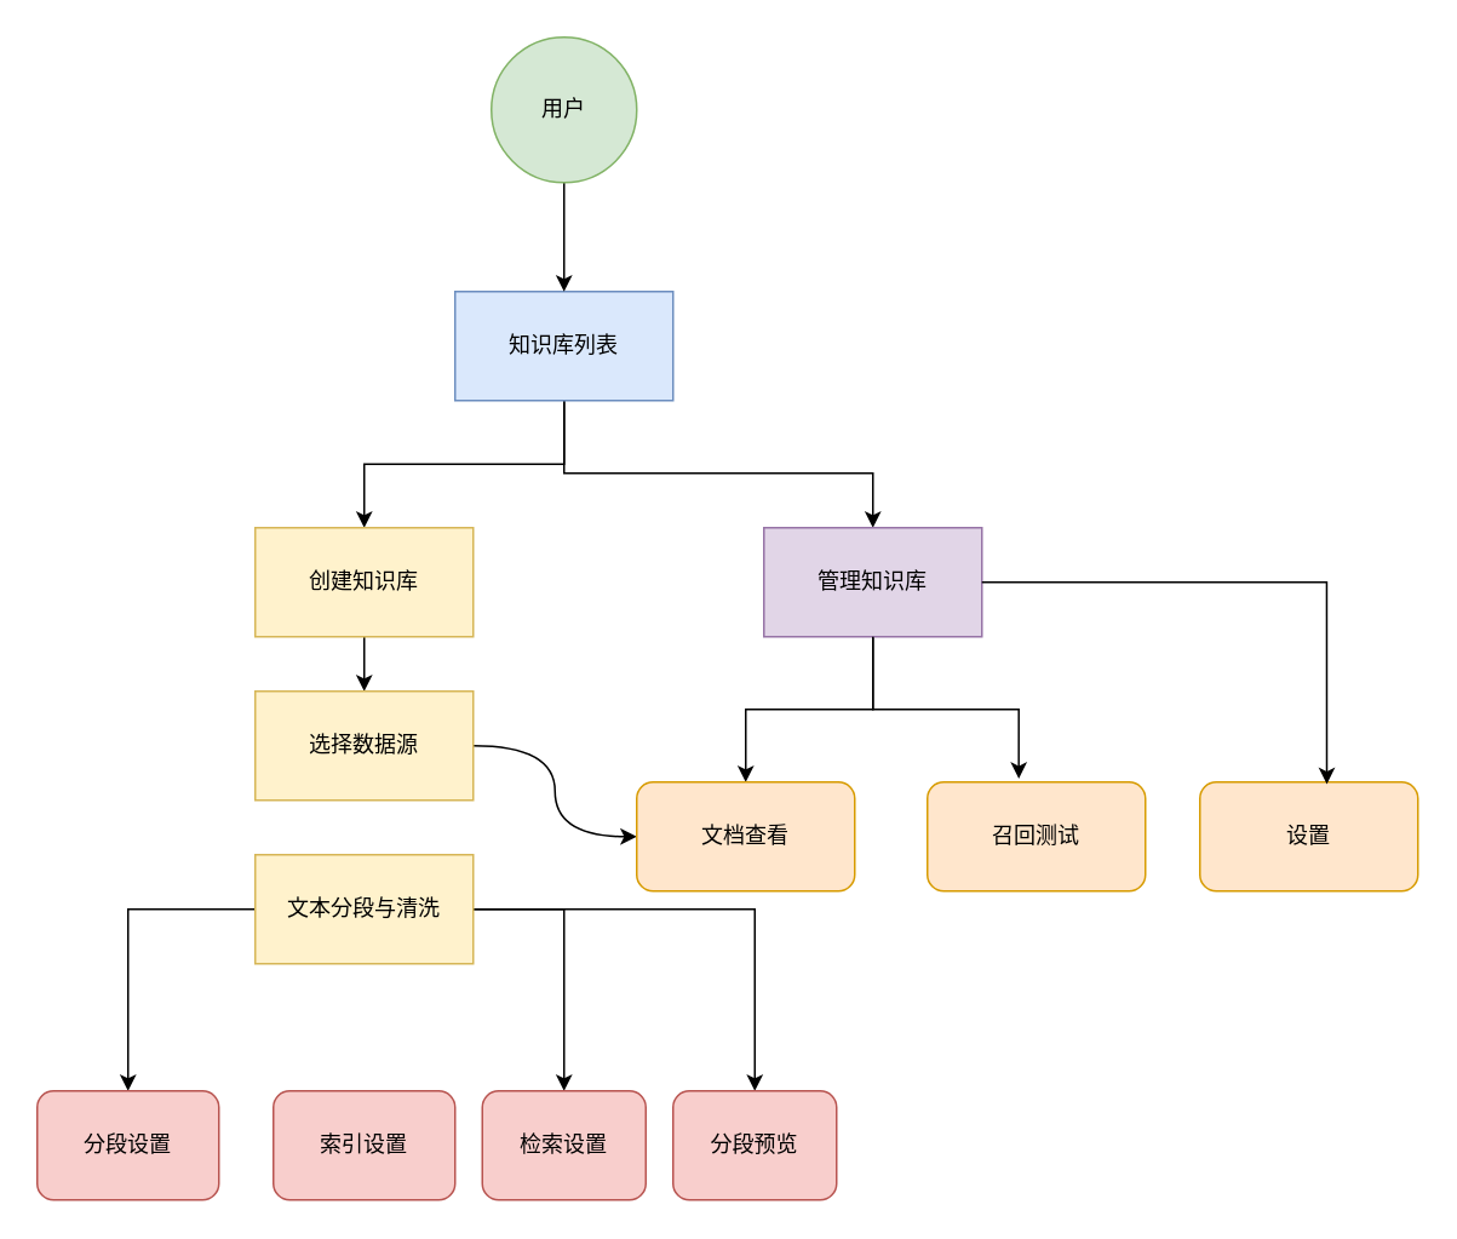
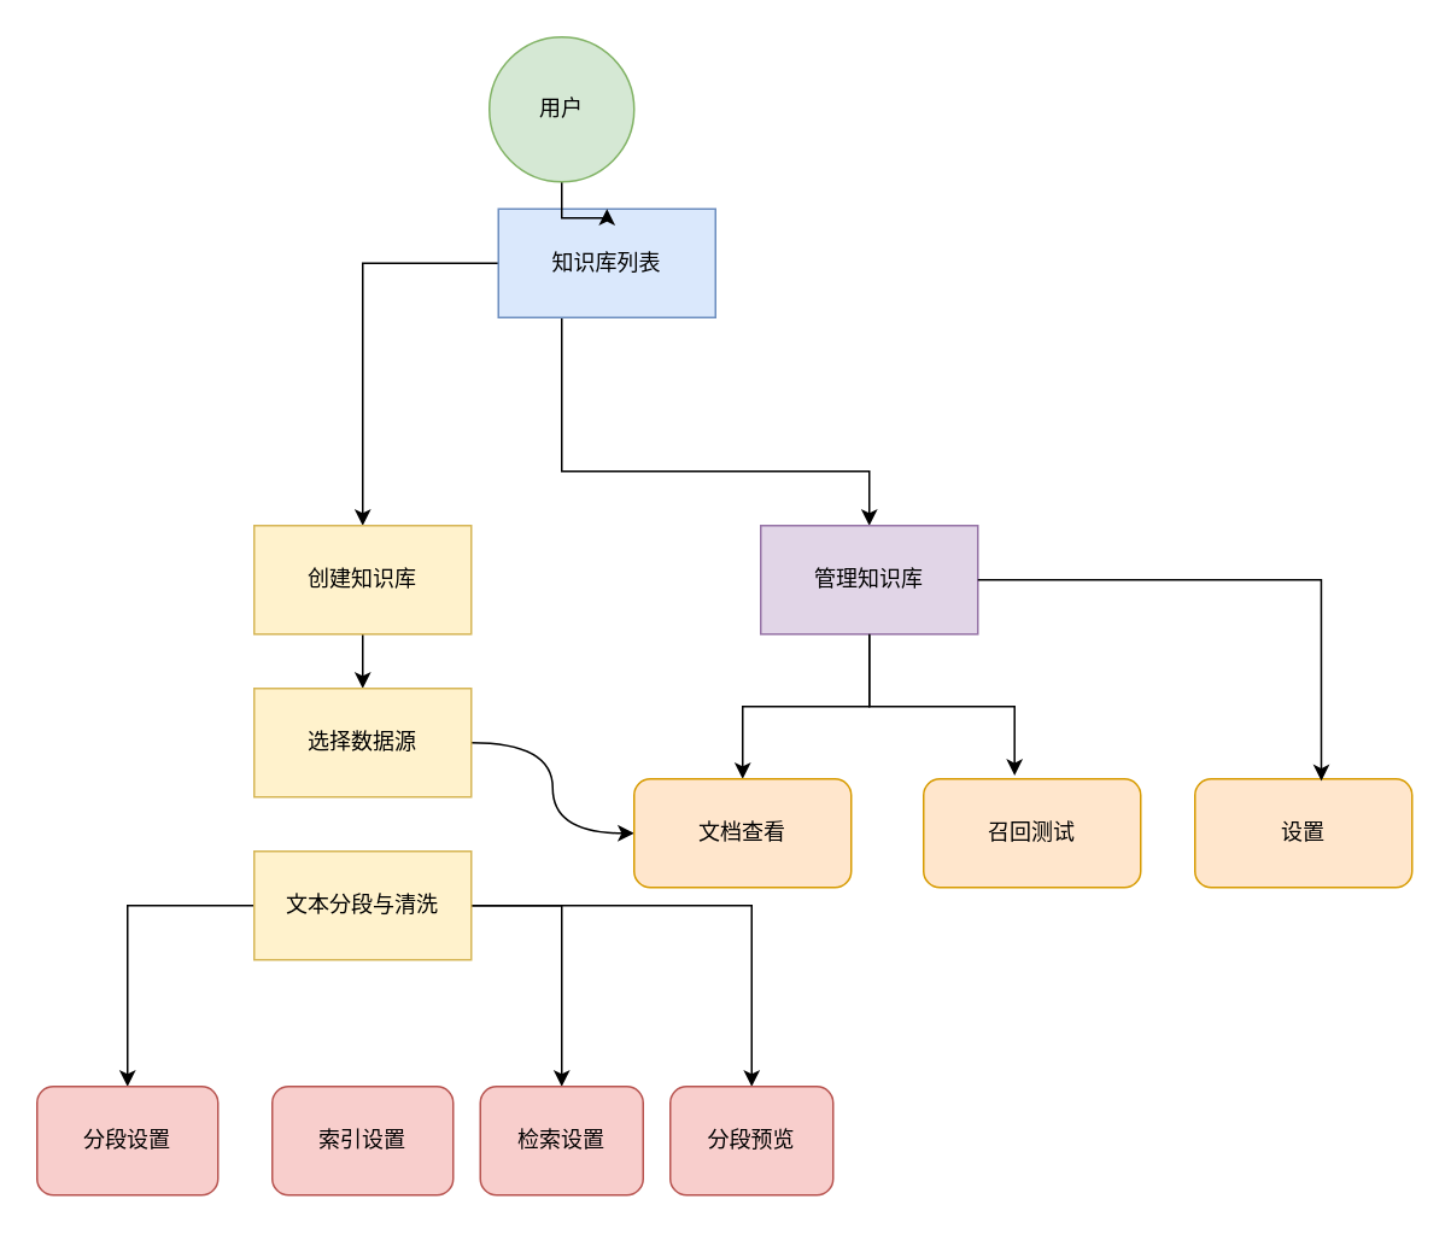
- <mxCell id="4" value="知识库列表" style="rounded=0;whiteSpace=wrap;html=1;fillColor=#dae8fc;strokeColor=#6c8ebf;" vertex="1" parent="1"><mxGeometry x="250" y="160" width="120" height="60" as="geometry" /></mxCell>
+ <mxCell id="4" value="知识库列表" style="rounded=0;whiteSpace=wrap;html=1;fillColor=#dae8fc;strokeColor=#6c8ebf;" vertex="1" parent="1"><mxGeometry x="275" y="115" width="120" height="60" as="geometry" /></mxCell>
